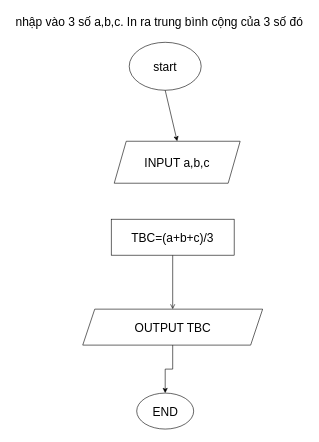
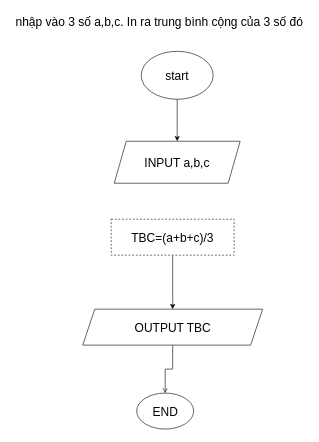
- <mxCell id="3" value="start" style="ellipse;whiteSpace=wrap;html=1;fontSize=20;" parent="1" vertex="1"><mxGeometry x="215" y="70" width="120" height="80" as="geometry" /></mxCell>
+ <mxCell id="3" value="start" style="ellipse;whiteSpace=wrap;html=1;fontSize=20;" parent="1" vertex="1"><mxGeometry x="235" y="85" width="120" height="80" as="geometry" /></mxCell>
- <mxCell id="7" value="TBC=(a+b+c)/3" style="rounded=0;whiteSpace=wrap;html=1;fontSize=20;" parent="1" vertex="1"><mxGeometry x="185" y="365" width="205" height="60" as="geometry" /></mxCell>
+ <mxCell id="7" value="TBC=(a+b+c)/3" style="rounded=0;whiteSpace=wrap;html=1;fontSize=20;dashed=1;" parent="1" vertex="1"><mxGeometry x="185" y="365" width="205" height="60" as="geometry" /></mxCell>
- <mxCell id="6" value="" style="edgeStyle=orthogonalEdgeStyle;rounded=0;orthogonalLoop=1;jettySize=auto;html=1;fontSize=20;endArrow=open;" parent="1" source="7" target="9" edge="1"><mxGeometry relative="1" as="geometry" /></mxCell>
+ <mxCell id="6" value="" style="edgeStyle=orthogonalEdgeStyle;rounded=0;orthogonalLoop=1;jettySize=auto;html=1;fontSize=20;" parent="1" source="7" target="9" edge="1"><mxGeometry relative="1" as="geometry" /></mxCell>
- <mxCell id="8" value="" style="edgeStyle=orthogonalEdgeStyle;rounded=0;orthogonalLoop=1;jettySize=auto;html=1;fontSize=20;" parent="1" source="9" target="10" edge="1"><mxGeometry relative="1" as="geometry" /></mxCell>
+ <mxCell id="8" value="" style="edgeStyle=orthogonalEdgeStyle;rounded=0;orthogonalLoop=1;jettySize=auto;html=1;fontSize=20;endArrow=open;" parent="1" source="9" target="10" edge="1"><mxGeometry relative="1" as="geometry" /></mxCell>
